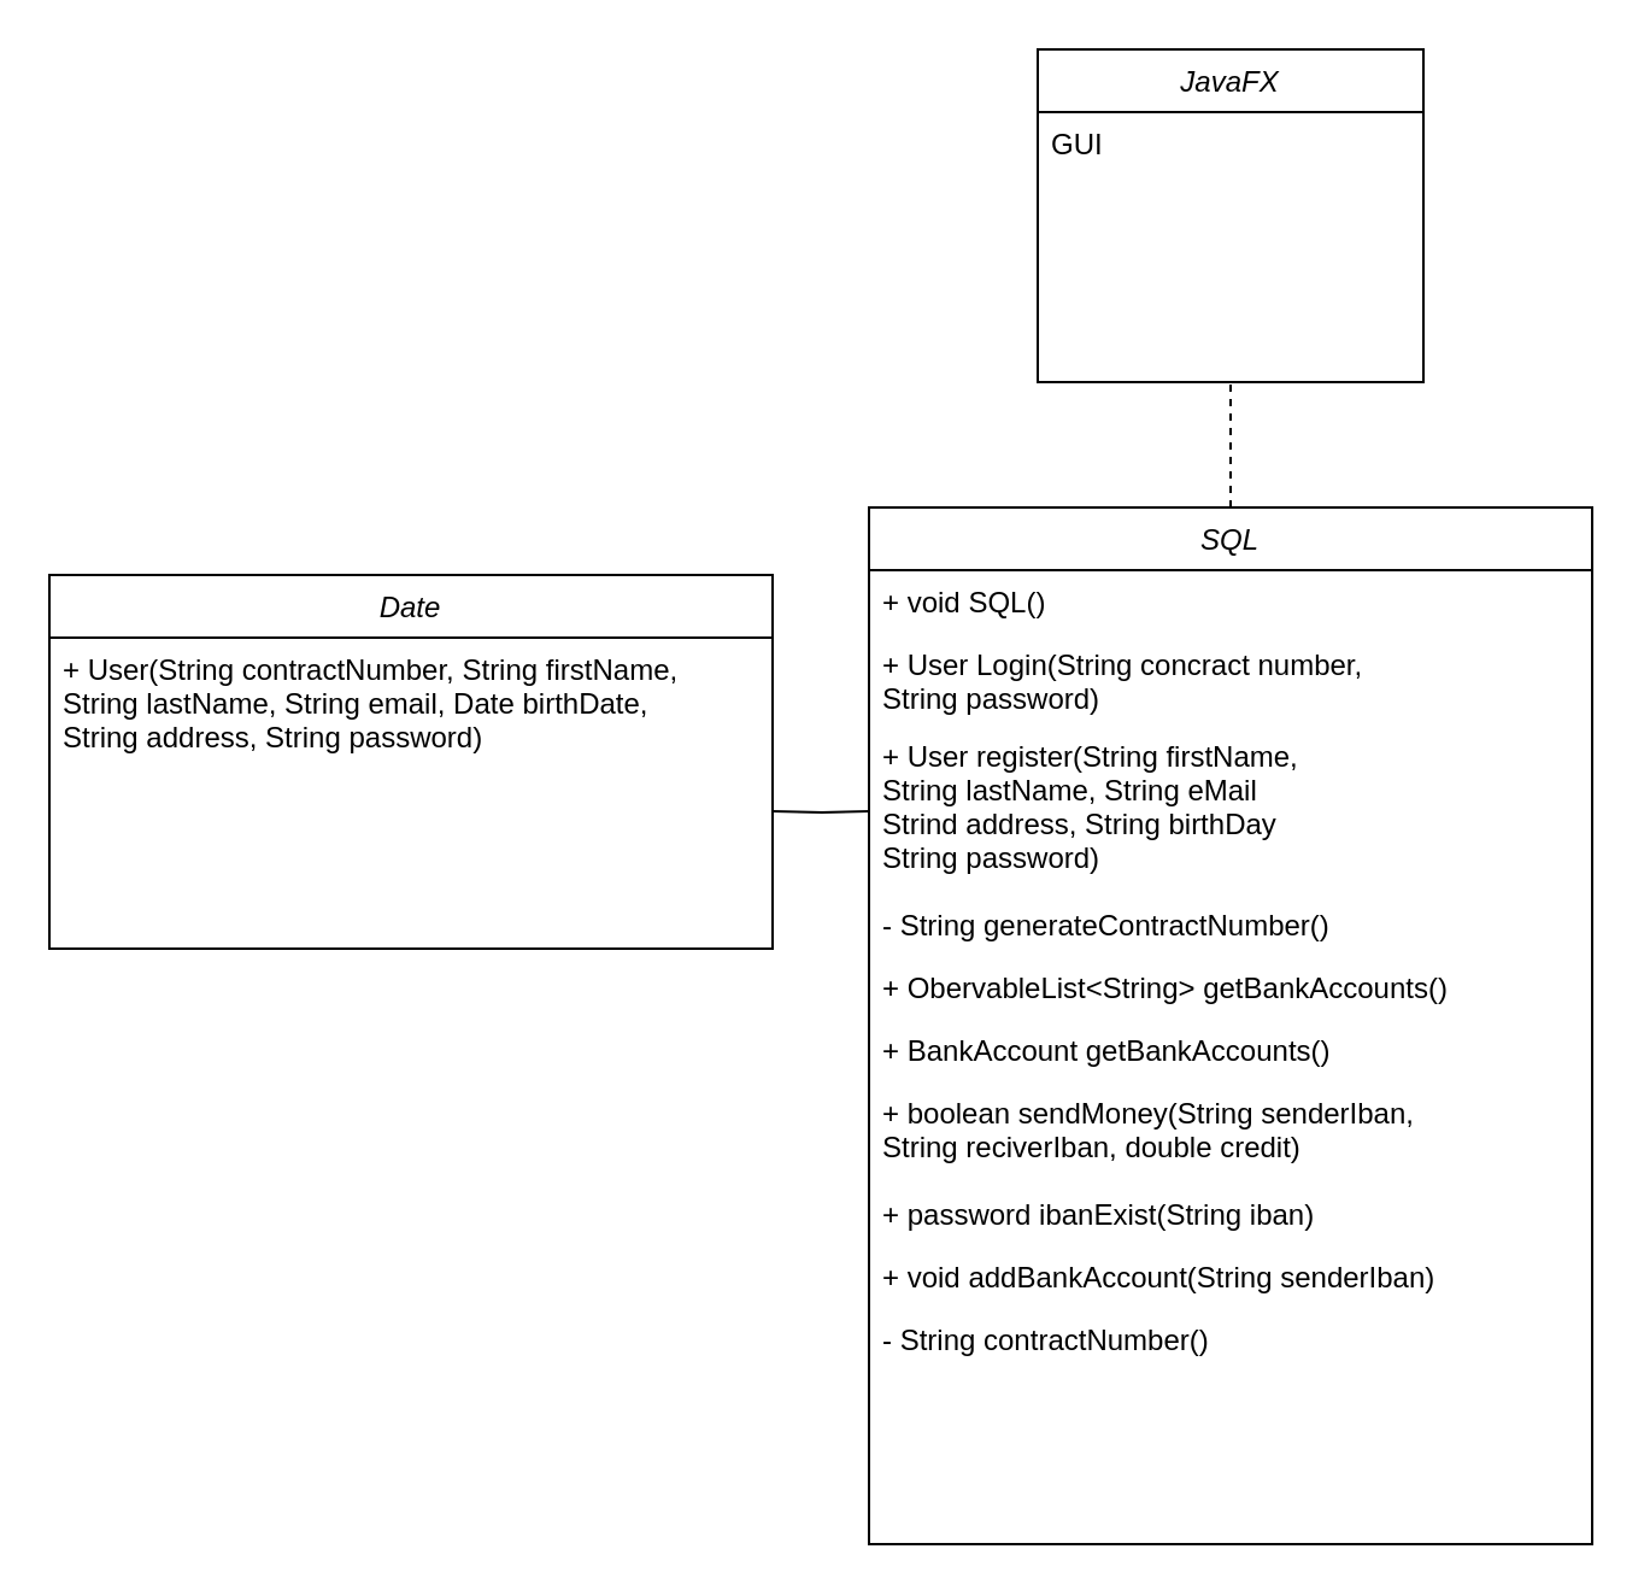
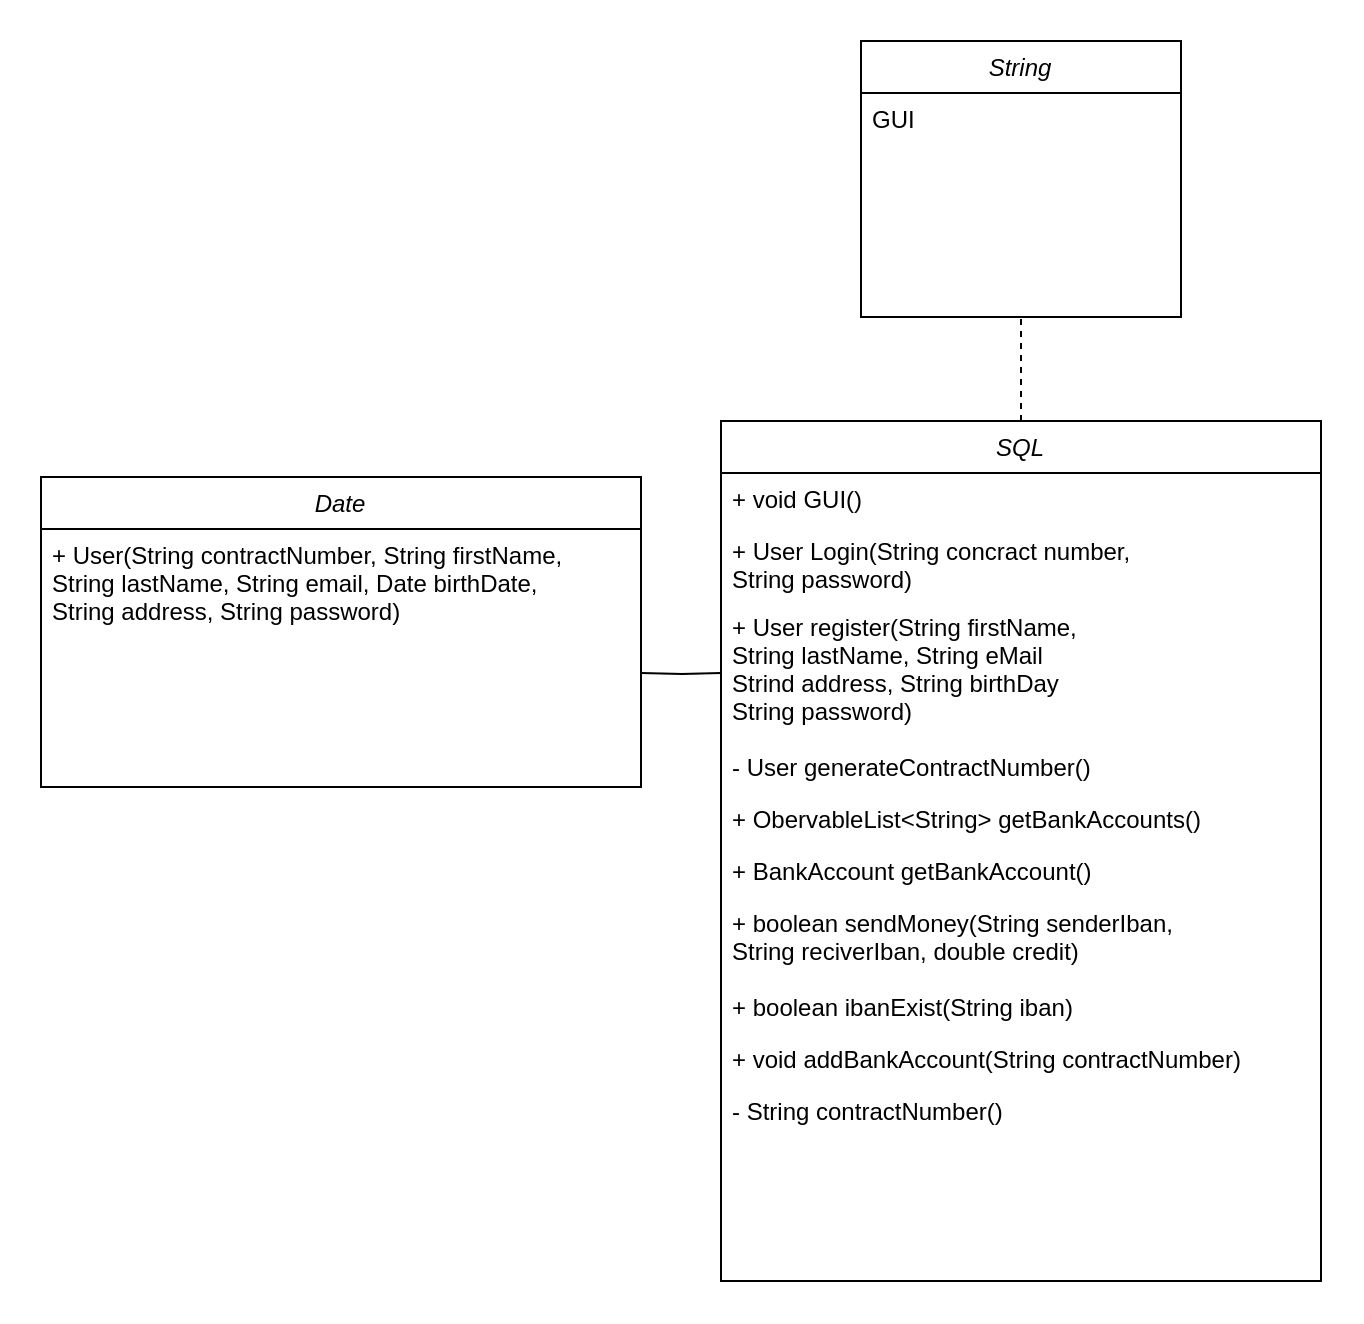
- <mxCell id="17" value="JavaFX" style="swimlane;fontStyle=2;align=center;verticalAlign=top;childLayout=stackLayout;horizontal=1;startSize=26;horizontalStack=0;resizeParent=1;resizeLast=0;collapsible=1;marginBottom=0;rounded=0;shadow=0;strokeWidth=1;" parent="1" vertex="1"><mxGeometry x="430" y="20" width="160" height="138" as="geometry"><mxRectangle x="230" y="140" width="160" height="26" as="alternateBounds" /></mxGeometry></mxCell>
+ <mxCell id="17" value="String" style="swimlane;fontStyle=2;align=center;verticalAlign=top;childLayout=stackLayout;horizontal=1;startSize=26;horizontalStack=0;resizeParent=1;resizeLast=0;collapsible=1;marginBottom=0;rounded=0;shadow=0;strokeWidth=1;" parent="1" vertex="1"><mxGeometry x="430" y="20" width="160" height="138" as="geometry"><mxRectangle x="230" y="140" width="160" height="26" as="alternateBounds" /></mxGeometry></mxCell>
- <mxCell id="4" value="+ void SQL()" style="text;align=left;verticalAlign=top;spacingLeft=4;spacingRight=4;overflow=hidden;rotatable=0;points=[[0,0.5],[1,0.5]];portConstraint=eastwest;rounded=0;shadow=0;html=0;" parent="3" vertex="1"><mxGeometry y="26" width="300" height="26" as="geometry" /></mxCell>
+ <mxCell id="4" value="+ void GUI()" style="text;align=left;verticalAlign=top;spacingLeft=4;spacingRight=4;overflow=hidden;rotatable=0;points=[[0,0.5],[1,0.5]];portConstraint=eastwest;rounded=0;shadow=0;html=0;" parent="3" vertex="1"><mxGeometry y="26" width="300" height="26" as="geometry" /></mxCell>
- <mxCell id="7" value="- String generateContractNumber()" style="text;align=left;verticalAlign=top;spacingLeft=4;spacingRight=4;overflow=hidden;rotatable=0;points=[[0,0.5],[1,0.5]];portConstraint=eastwest;rounded=0;shadow=0;html=0;" vertex="1" parent="3"><mxGeometry y="160" width="300" height="26" as="geometry" /></mxCell>
+ <mxCell id="7" value="- User generateContractNumber()" style="text;align=left;verticalAlign=top;spacingLeft=4;spacingRight=4;overflow=hidden;rotatable=0;points=[[0,0.5],[1,0.5]];portConstraint=eastwest;rounded=0;shadow=0;html=0;" vertex="1" parent="3"><mxGeometry y="160" width="300" height="26" as="geometry" /></mxCell>
- <mxCell id="9" value="+ BankAccount getBankAccounts()" style="text;align=left;verticalAlign=top;spacingLeft=4;spacingRight=4;overflow=hidden;rotatable=0;points=[[0,0.5],[1,0.5]];portConstraint=eastwest;rounded=0;shadow=0;html=0;" vertex="1" parent="3"><mxGeometry y="212" width="300" height="26" as="geometry" /></mxCell>
+ <mxCell id="9" value="+ BankAccount getBankAccount()" style="text;align=left;verticalAlign=top;spacingLeft=4;spacingRight=4;overflow=hidden;rotatable=0;points=[[0,0.5],[1,0.5]];portConstraint=eastwest;rounded=0;shadow=0;html=0;" vertex="1" parent="3"><mxGeometry y="212" width="300" height="26" as="geometry" /></mxCell>
- <mxCell id="11" value="+ password ibanExist(String iban)" style="text;align=left;verticalAlign=top;spacingLeft=4;spacingRight=4;overflow=hidden;rotatable=0;points=[[0,0.5],[1,0.5]];portConstraint=eastwest;rounded=0;shadow=0;html=0;" vertex="1" parent="3"><mxGeometry y="280" width="300" height="26" as="geometry" /></mxCell>
+ <mxCell id="11" value="+ boolean ibanExist(String iban)" style="text;align=left;verticalAlign=top;spacingLeft=4;spacingRight=4;overflow=hidden;rotatable=0;points=[[0,0.5],[1,0.5]];portConstraint=eastwest;rounded=0;shadow=0;html=0;" vertex="1" parent="3"><mxGeometry y="280" width="300" height="26" as="geometry" /></mxCell>
- <mxCell id="12" value="+ void addBankAccount(String senderIban)" style="text;align=left;verticalAlign=top;spacingLeft=4;spacingRight=4;overflow=hidden;rotatable=0;points=[[0,0.5],[1,0.5]];portConstraint=eastwest;rounded=0;shadow=0;html=0;" vertex="1" parent="3"><mxGeometry y="306" width="300" height="26" as="geometry" /></mxCell>
+ <mxCell id="12" value="+ void addBankAccount(String contractNumber)" style="text;align=left;verticalAlign=top;spacingLeft=4;spacingRight=4;overflow=hidden;rotatable=0;points=[[0,0.5],[1,0.5]];portConstraint=eastwest;rounded=0;shadow=0;html=0;" vertex="1" parent="3"><mxGeometry y="306" width="300" height="26" as="geometry" /></mxCell>
